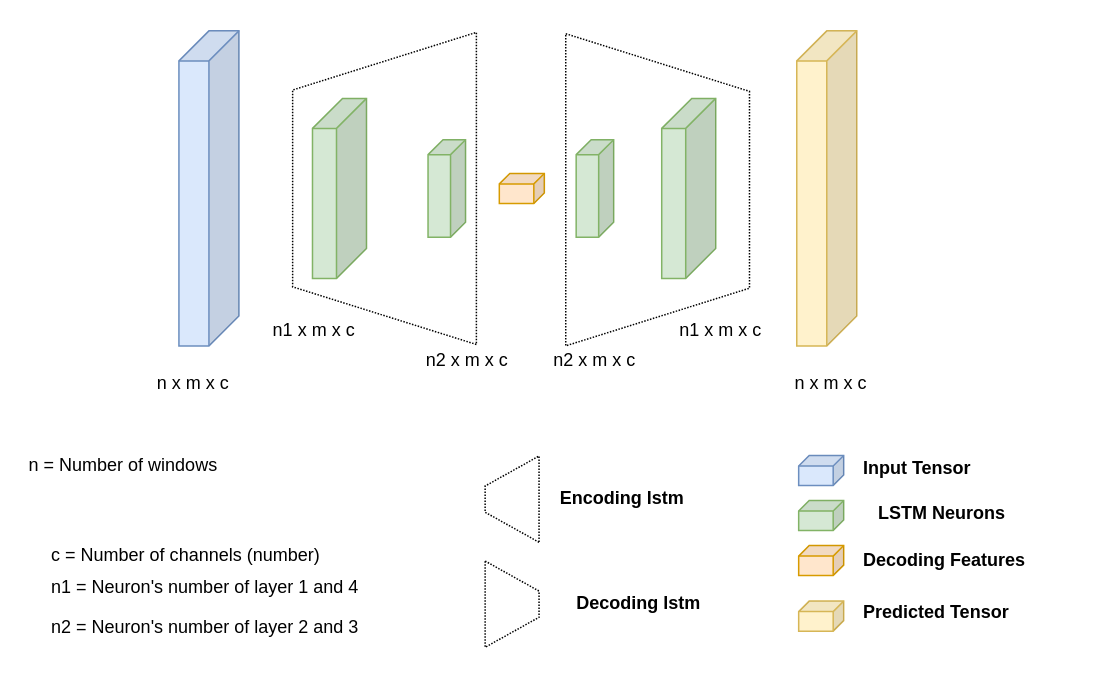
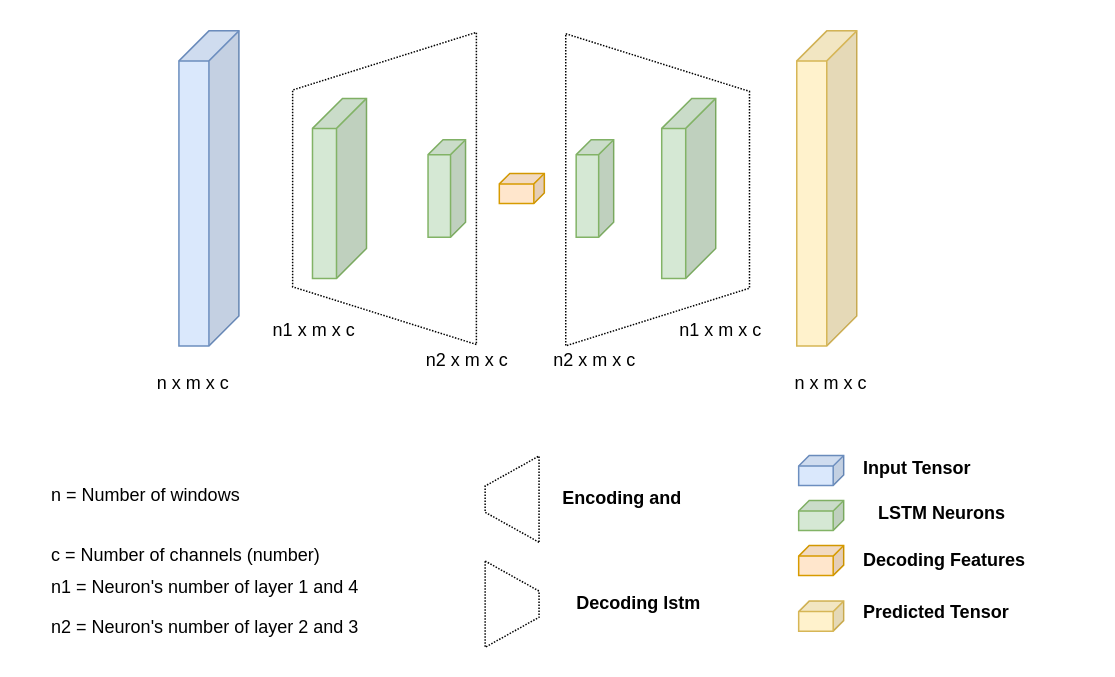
- <mxCell id="29" value="n = Number of windows&amp;nbsp;" style="text;html=1;strokeColor=none;fillColor=none;align=center;verticalAlign=middle;whiteSpace=wrap;rounded=0;dashed=1;dashPattern=1 1;" vertex="1" parent="1"><mxGeometry x="5" y="300" width="156.51" height="20" as="geometry" /></mxCell>
+ <mxCell id="29" value="n = Number of windows&amp;nbsp;" style="text;html=1;strokeColor=none;fillColor=none;align=center;verticalAlign=middle;whiteSpace=wrap;rounded=0;dashed=1;dashPattern=1 1;" vertex="1" parent="1"><mxGeometry x="20" y="320" width="156.51" height="20" as="geometry" /></mxCell>
- <mxCell id="19" value="&lt;b&gt;Encoding lstm&amp;nbsp;&lt;/b&gt;" style="text;html=1;strokeColor=none;fillColor=none;align=center;verticalAlign=middle;whiteSpace=wrap;rounded=0;dashed=1;dashPattern=1 1;" vertex="1" parent="1"><mxGeometry x="358.47" y="322.04" width="116" height="20" as="geometry" /></mxCell>
+ <mxCell id="19" value="&lt;b&gt;Encoding and&amp;nbsp;&lt;/b&gt;" style="text;html=1;strokeColor=none;fillColor=none;align=center;verticalAlign=middle;whiteSpace=wrap;rounded=0;dashed=1;dashPattern=1 1;" vertex="1" parent="1"><mxGeometry x="358.47" y="322.04" width="116" height="20" as="geometry" /></mxCell>
